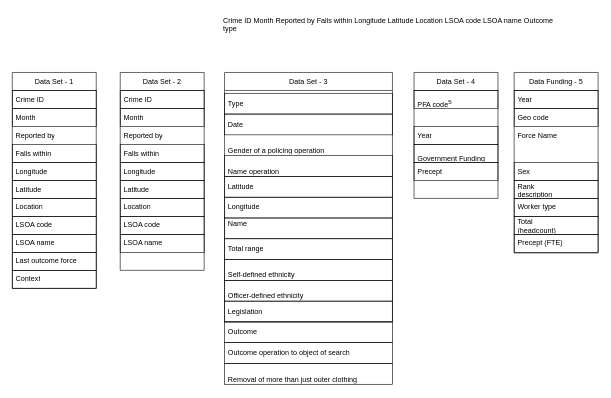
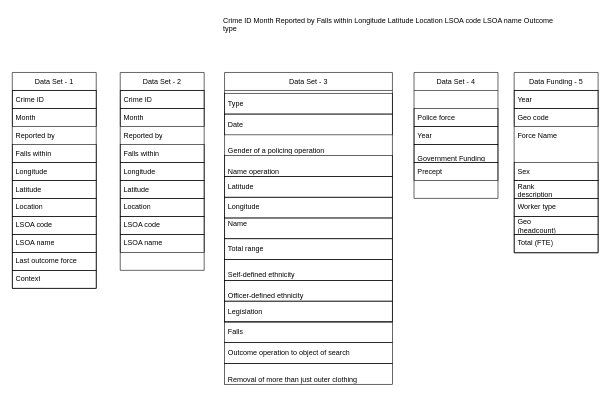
- <mxCell id="44" value="&lt;table style=&quot;border-color: var(--border-color);&quot; width=&quot;605&quot; cellspacing=&quot;0&quot; cellpadding=&quot;0&quot; border=&quot;0&quot;&gt;&lt;tbody style=&quot;border-color: var(--border-color);&quot;&gt;&lt;tr style=&quot;border-color: var(--border-color); height: 31pt;&quot; height=&quot;41&quot;&gt;&lt;td style=&quot;border-color: var(--border-color); height: 31pt; width: 85pt;&quot; width=&quot;113&quot; class=&quot;xl70&quot; height=&quot;41&quot;&gt;PFA code&lt;font style=&quot;border-color: var(--border-color);&quot; class=&quot;font5&quot;&gt;&lt;sup style=&quot;border-color: var(--border-color);&quot;&gt;5&lt;br&gt;&lt;/sup&gt;&lt;/font&gt;&lt;/td&gt;&lt;/tr&gt;&lt;/tbody&gt;&lt;/table&gt;" style="text;strokeColor=default;fillColor=none;align=left;verticalAlign=middle;spacingLeft=4;spacingRight=4;overflow=hidden;points=[[0,0.5],[1,0.5]];portConstraint=eastwest;rotatable=0;whiteSpace=wrap;html=1;container=0;" vertex="1" parent="42"><mxGeometry y="30" width="140" height="30" as="geometry" /></mxCell>
+ <mxCell id="45" value="Police force" style="text;strokeColor=default;fillColor=none;align=left;verticalAlign=middle;spacingLeft=4;spacingRight=4;overflow=hidden;points=[[0,0.5],[1,0.5]];portConstraint=eastwest;rotatable=0;whiteSpace=wrap;html=1;container=0;" vertex="1" parent="42"><mxGeometry y="60" width="140" height="30" as="geometry" /></mxCell>
- <mxCell id="57" value="Total&lt;br style=&quot;border-color: var(--border-color);&quot;&gt;(headcount)" style="text;strokeColor=default;fillColor=none;align=left;verticalAlign=middle;spacingLeft=4;spacingRight=4;overflow=hidden;points=[[0,0.5],[1,0.5]];portConstraint=eastwest;rotatable=0;whiteSpace=wrap;html=1;container=0;" vertex="1" parent="49"><mxGeometry y="240" width="140" height="30" as="geometry" /></mxCell>
+ <mxCell id="57" value="Geo&lt;br style=&quot;border-color: var(--border-color);&quot;&gt;(headcount)" style="text;strokeColor=default;fillColor=none;align=left;verticalAlign=middle;spacingLeft=4;spacingRight=4;overflow=hidden;points=[[0,0.5],[1,0.5]];portConstraint=eastwest;rotatable=0;whiteSpace=wrap;html=1;container=0;" vertex="1" parent="49"><mxGeometry y="240" width="140" height="30" as="geometry" /></mxCell>
- <mxCell id="58" value="Precept (FTE)" style="text;strokeColor=default;fillColor=none;align=left;verticalAlign=middle;spacingLeft=4;spacingRight=4;overflow=hidden;points=[[0,0.5],[1,0.5]];portConstraint=eastwest;rotatable=0;whiteSpace=wrap;html=1;container=0;" vertex="1" parent="49"><mxGeometry y="270" width="140" height="30" as="geometry" /></mxCell>
+ <mxCell id="58" value="Total (FTE)" style="text;strokeColor=default;fillColor=none;align=left;verticalAlign=middle;spacingLeft=4;spacingRight=4;overflow=hidden;points=[[0,0.5],[1,0.5]];portConstraint=eastwest;rotatable=0;whiteSpace=wrap;html=1;container=0;" vertex="1" parent="49"><mxGeometry y="270" width="140" height="30" as="geometry" /></mxCell>
- <mxCell id="28" value="Outcome" style="text;strokeColor=default;fillColor=none;align=left;verticalAlign=middle;spacingLeft=4;spacingRight=4;overflow=hidden;points=[[0,0.5],[1,0.5]];portConstraint=eastwest;rotatable=0;whiteSpace=wrap;html=1;container=0;" vertex="1" parent="15"><mxGeometry y="416.0" width="280" height="34.667" as="geometry" /></mxCell>
+ <mxCell id="28" value="Falls" style="text;strokeColor=default;fillColor=none;align=left;verticalAlign=middle;spacingLeft=4;spacingRight=4;overflow=hidden;points=[[0,0.5],[1,0.5]];portConstraint=eastwest;rotatable=0;whiteSpace=wrap;html=1;container=0;" vertex="1" parent="15"><mxGeometry y="416.0" width="280" height="34.667" as="geometry" /></mxCell>
